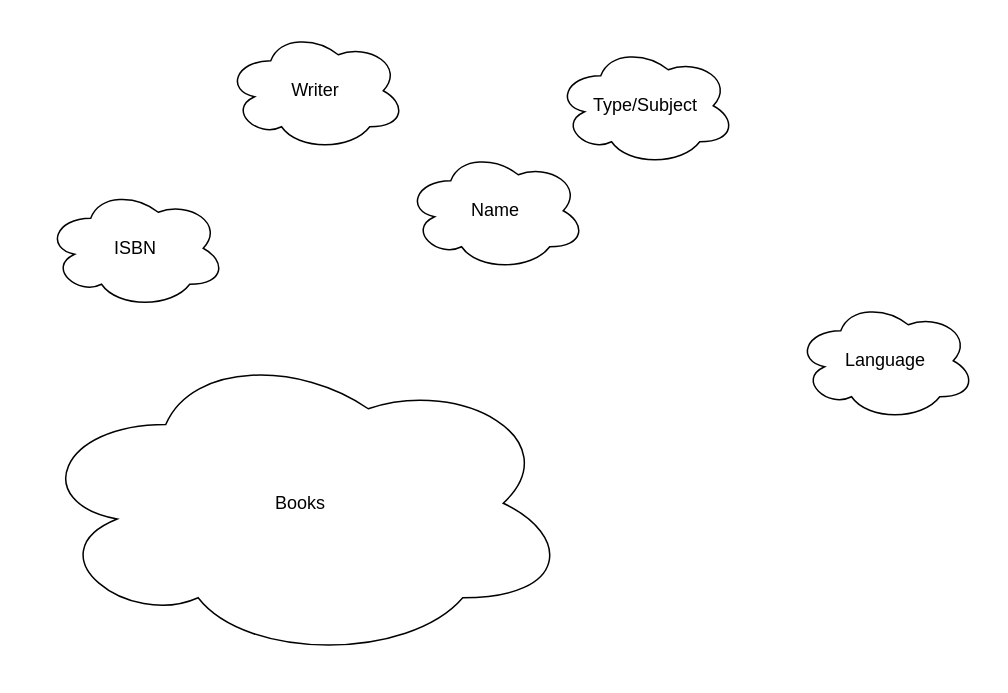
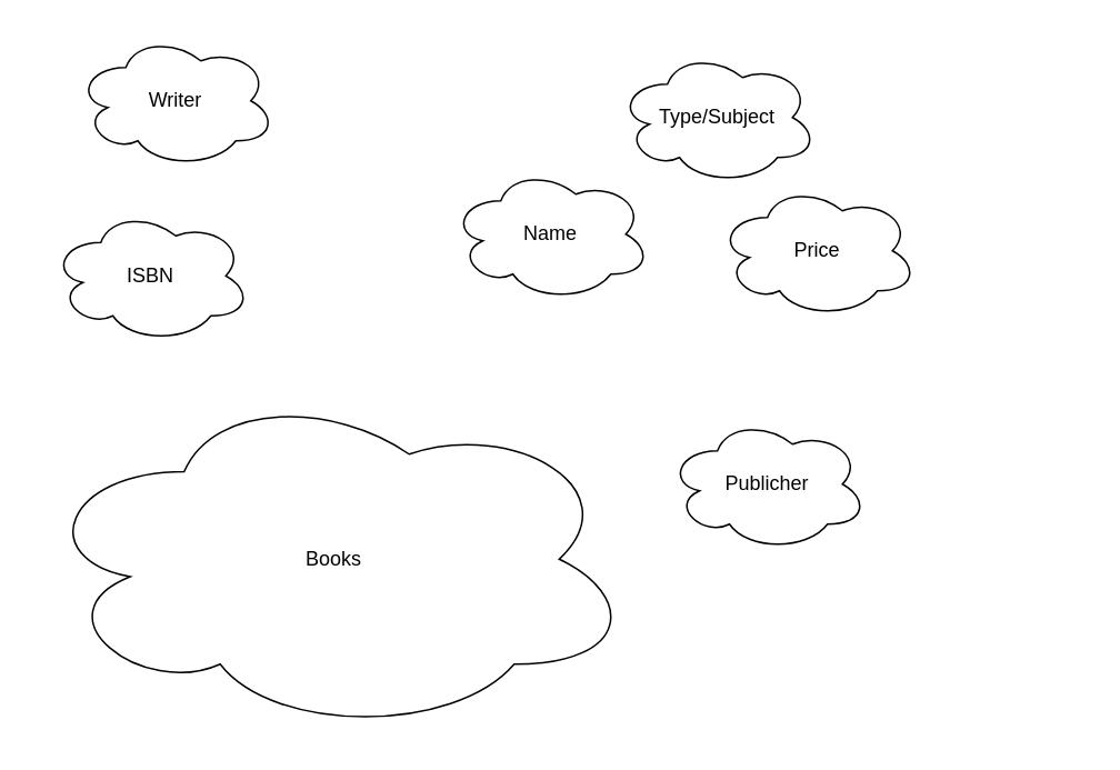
- <mxCell id="3" value="Writer" style="ellipse;shape=cloud;whiteSpace=wrap;html=1;" vertex="1" parent="1"><mxGeometry x="150" y="20" width="120" height="80" as="geometry" /></mxCell>
+ <mxCell id="3" value="Writer" style="ellipse;shape=cloud;whiteSpace=wrap;html=1;" vertex="1" parent="1"><mxGeometry x="45" y="20" width="120" height="80" as="geometry" /></mxCell>
+ <mxCell id="6" value="Price" style="ellipse;shape=cloud;whiteSpace=wrap;html=1;" vertex="1" parent="1"><mxGeometry x="430" y="110" width="120" height="80" as="geometry" /></mxCell>
- <mxCell id="7" value="Language" style="ellipse;shape=cloud;whiteSpace=wrap;html=1;" vertex="1" parent="1"><mxGeometry x="530" y="200" width="120" height="80" as="geometry" /></mxCell>
+ <mxCell id="8" value="Publicher" style="ellipse;shape=cloud;whiteSpace=wrap;html=1;" vertex="1" parent="1"><mxGeometry x="400" y="250" width="120" height="80" as="geometry" /></mxCell>
